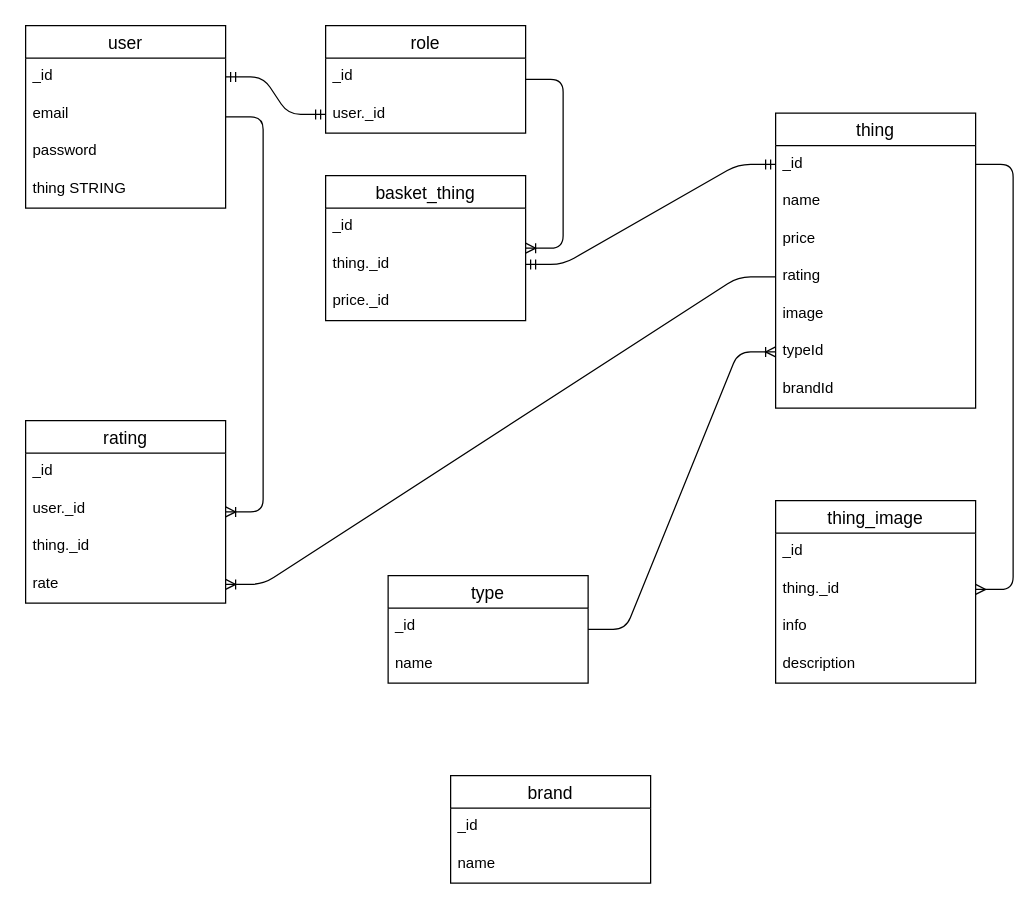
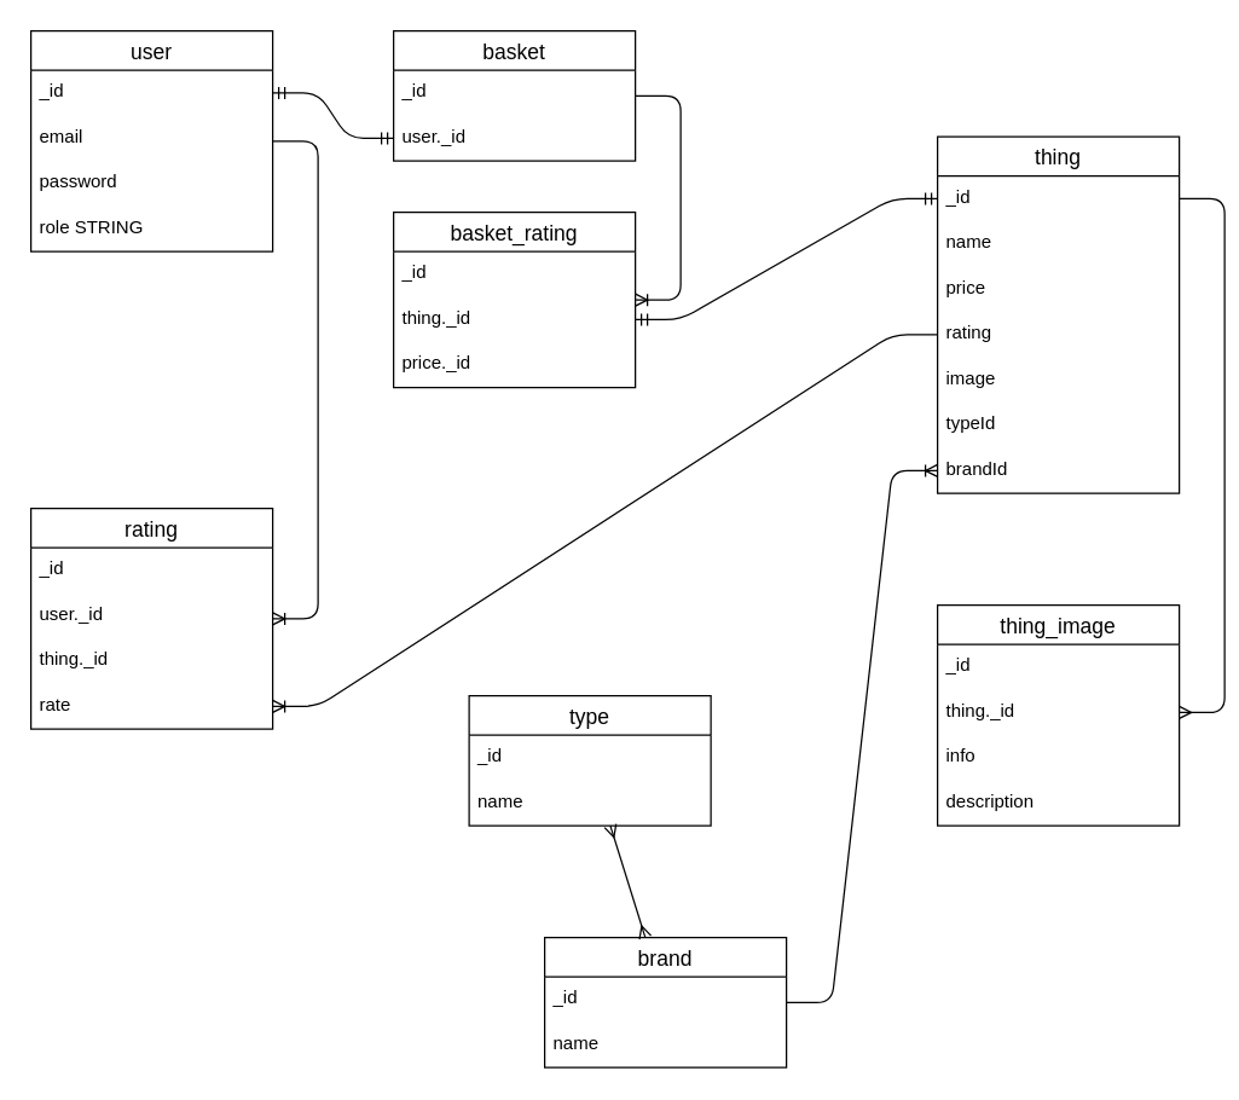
- <mxCell id="7" value="role" style="swimlane;fontStyle=0;childLayout=stackLayout;horizontal=1;startSize=26;horizontalStack=0;resizeParent=1;resizeParentMax=0;resizeLast=0;collapsible=1;marginBottom=0;align=center;fontSize=14;" vertex="1" parent="1"><mxGeometry x="260" width="160" height="86" as="geometry" y="20" /></mxCell>
+ <mxCell id="7" value="basket" style="swimlane;fontStyle=0;childLayout=stackLayout;horizontal=1;startSize=26;horizontalStack=0;resizeParent=1;resizeParentMax=0;resizeLast=0;collapsible=1;marginBottom=0;align=center;fontSize=14;" vertex="1" parent="1"><mxGeometry x="260" width="160" height="86" as="geometry" y="20" /></mxCell>
- <mxCell id="6" value="thing STRING" style="text;strokeColor=none;fillColor=none;spacingLeft=4;spacingRight=4;overflow=hidden;rotatable=0;points=[[0,0.5],[1,0.5]];portConstraint=eastwest;fontSize=12;" vertex="1" parent="2"><mxGeometry y="116" width="160" height="30" as="geometry" /></mxCell>
+ <mxCell id="6" value="role STRING" style="text;strokeColor=none;fillColor=none;spacingLeft=4;spacingRight=4;overflow=hidden;rotatable=0;points=[[0,0.5],[1,0.5]];portConstraint=eastwest;fontSize=12;" vertex="1" parent="2"><mxGeometry y="116" width="160" height="30" as="geometry" /></mxCell>
- <mxCell id="34" value="basket_thing" style="swimlane;fontStyle=0;childLayout=stackLayout;horizontal=1;startSize=26;horizontalStack=0;resizeParent=1;resizeParentMax=0;resizeLast=0;collapsible=1;marginBottom=0;align=center;fontSize=14;" vertex="1" parent="1"><mxGeometry x="260" y="140" width="160" height="116" as="geometry" /></mxCell>
+ <mxCell id="34" value="basket_rating" style="swimlane;fontStyle=0;childLayout=stackLayout;horizontal=1;startSize=26;horizontalStack=0;resizeParent=1;resizeParentMax=0;resizeLast=0;collapsible=1;marginBottom=0;align=center;fontSize=14;" vertex="1" parent="1"><mxGeometry x="260" y="140" width="160" height="116" as="geometry" /></mxCell>
- <mxCell id="25" value="" style="edgeStyle=entityRelationEdgeStyle;fontSize=12;html=1;endArrow=ERoneToMany;rounded=1;" edge="1" parent="1" source="19" target="17"><mxGeometry width="100" height="100" relative="1" as="geometry"><mxPoint x="510" y="460" as="sourcePoint" /><mxPoint x="610" y="360" as="targetPoint" /></mxGeometry></mxCell>
+ <mxCell id="26" value="" style="edgeStyle=entityRelationEdgeStyle;fontSize=12;html=1;endArrow=ERoneToMany;rounded=1;" edge="1" parent="1" source="22" target="18"><mxGeometry width="100" height="100" relative="1" as="geometry"><mxPoint x="380" y="460" as="sourcePoint" /><mxPoint x="480" y="360" as="targetPoint" /></mxGeometry></mxCell>
+ <mxCell id="27" value="" style="fontSize=12;html=1;endArrow=ERmany;startArrow=ERmany;rounded=1;strokeColor=default;jumpStyle=none;strokeWidth=1;" edge="1" parent="1" source="22" target="19"><mxGeometry width="100" height="100" relative="1" as="geometry"><mxPoint x="120" y="710" as="sourcePoint" /><mxPoint x="240" y="570" as="targetPoint" /></mxGeometry></mxCell>
